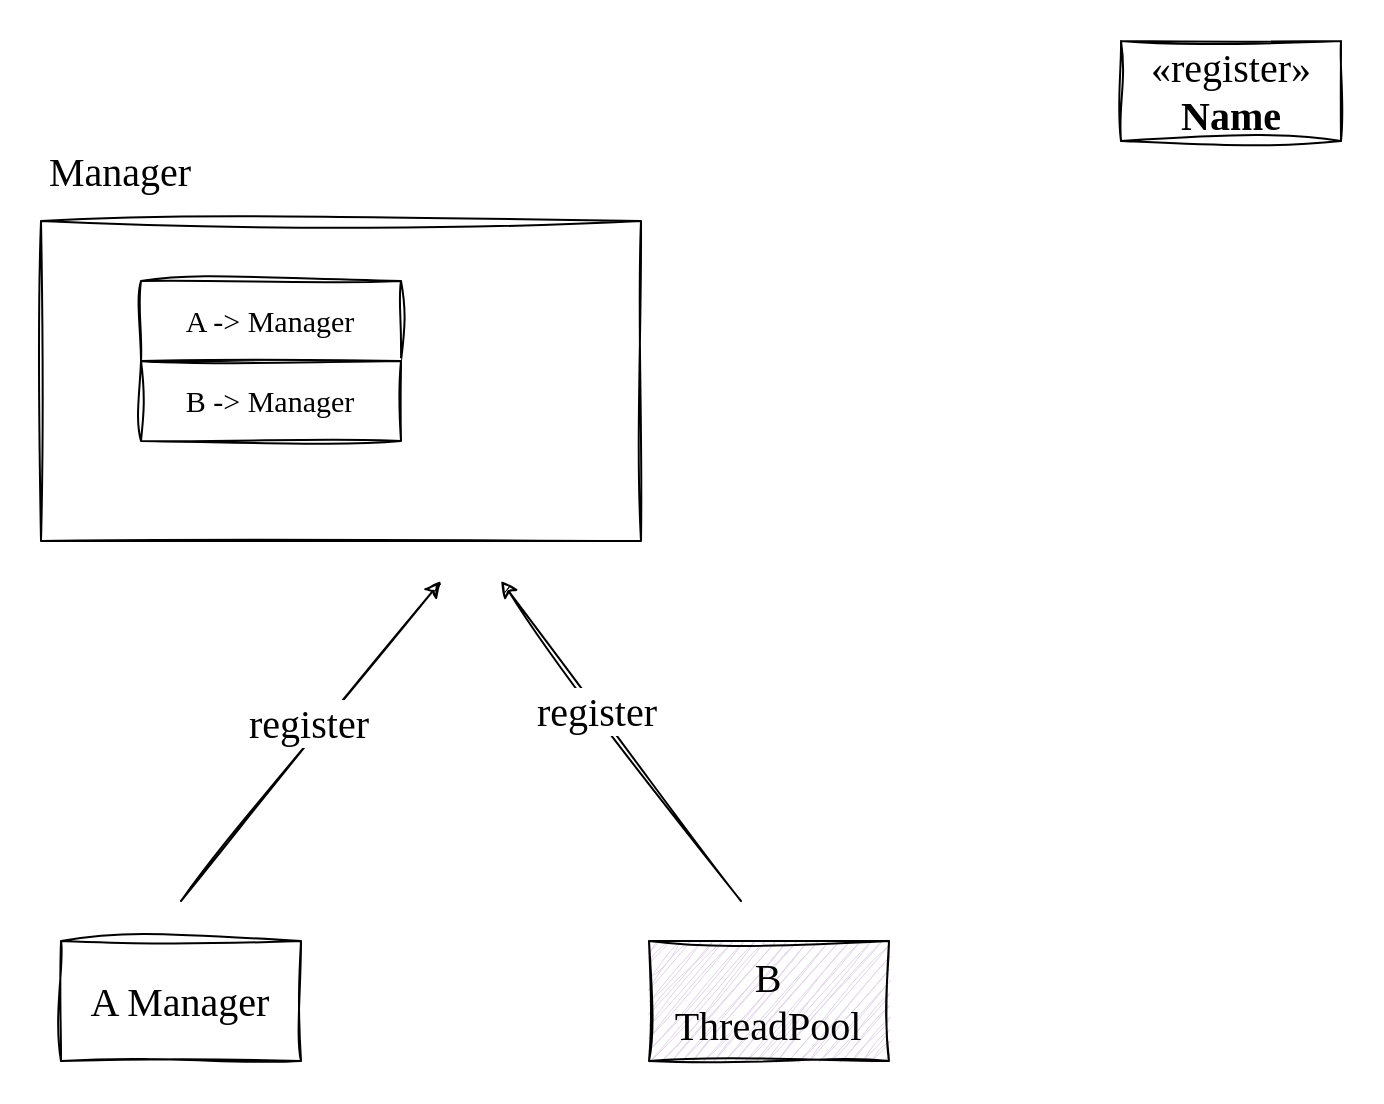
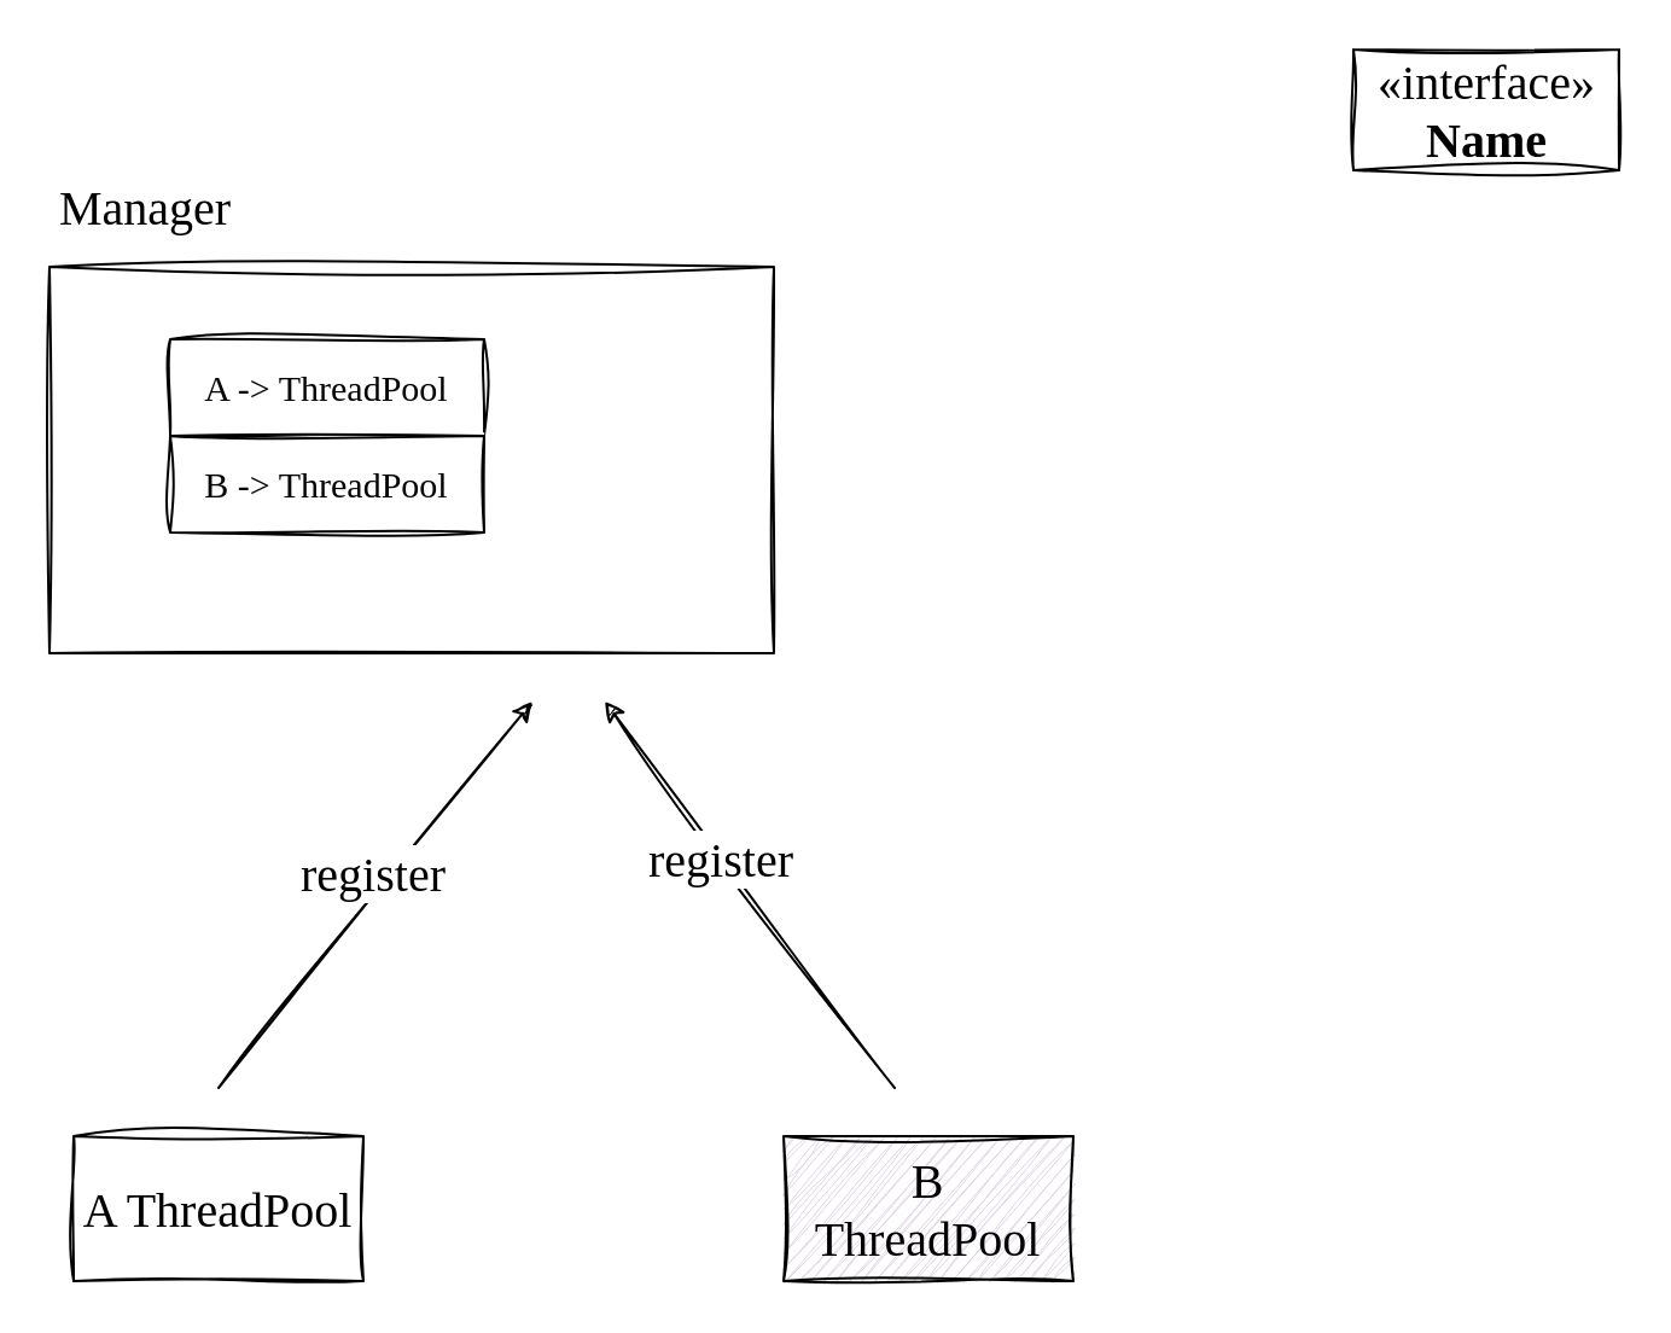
- <mxCell id="12" value="&amp;laquo;register&amp;raquo;&lt;br&gt;&lt;b&gt;Name&lt;/b&gt;" style="html=1;sketch=1;hachureGap=4;jiggle=2;curveFitting=1;fontFamily=Architects Daughter;fontSource=https%3A%2F%2Ffonts.googleapis.com%2Fcss%3Ffamily%3DArchitects%2BDaughter;fontSize=20;" parent="1" vertex="1"><mxGeometry x="560" y="20" width="110" height="50" as="geometry" /></mxCell>
+ <mxCell id="12" value="&amp;laquo;interface&amp;raquo;&lt;br&gt;&lt;b&gt;Name&lt;/b&gt;" style="html=1;sketch=1;hachureGap=4;jiggle=2;curveFitting=1;fontFamily=Architects Daughter;fontSource=https%3A%2F%2Ffonts.googleapis.com%2Fcss%3Ffamily%3DArchitects%2BDaughter;fontSize=20;" parent="1" vertex="1"><mxGeometry x="560" y="20" width="110" height="50" as="geometry" /></mxCell>
- <mxCell id="9" value="A -&amp;gt; Manager&lt;br style=&quot;font-size: 15px;&quot;&gt;" style="rounded=0;whiteSpace=wrap;html=1;sketch=1;hachureGap=4;jiggle=2;curveFitting=1;fontFamily=Architects Daughter;fontSource=https%3A%2F%2Ffonts.googleapis.com%2Fcss%3Ffamily%3DArchitects%2BDaughter;fontSize=15;" parent="1" vertex="1"><mxGeometry x="70" y="140" width="130" height="40" as="geometry" /></mxCell>
+ <mxCell id="9" value="A -&amp;gt; ThreadPool&lt;br style=&quot;font-size: 15px;&quot;&gt;" style="rounded=0;whiteSpace=wrap;html=1;sketch=1;hachureGap=4;jiggle=2;curveFitting=1;fontFamily=Architects Daughter;fontSource=https%3A%2F%2Ffonts.googleapis.com%2Fcss%3Ffamily%3DArchitects%2BDaughter;fontSize=15;" parent="1" vertex="1"><mxGeometry x="70" y="140" width="130" height="40" as="geometry" /></mxCell>
- <mxCell id="10" value="B -&amp;gt; Manager" style="rounded=0;whiteSpace=wrap;html=1;sketch=1;hachureGap=4;jiggle=2;curveFitting=1;fontFamily=Architects Daughter;fontSource=https%3A%2F%2Ffonts.googleapis.com%2Fcss%3Ffamily%3DArchitects%2BDaughter;fontSize=15;" parent="1" vertex="1"><mxGeometry x="70" y="180" width="130" height="40" as="geometry" /></mxCell>
+ <mxCell id="10" value="B -&amp;gt; ThreadPool" style="rounded=0;whiteSpace=wrap;html=1;sketch=1;hachureGap=4;jiggle=2;curveFitting=1;fontFamily=Architects Daughter;fontSource=https%3A%2F%2Ffonts.googleapis.com%2Fcss%3Ffamily%3DArchitects%2BDaughter;fontSize=15;" parent="1" vertex="1"><mxGeometry x="70" y="180" width="130" height="40" as="geometry" /></mxCell>
- <mxCell id="2" value="A Manager" style="rounded=0;whiteSpace=wrap;html=1;sketch=1;hachureGap=4;jiggle=2;curveFitting=1;fontFamily=Architects Daughter;fontSource=https%3A%2F%2Ffonts.googleapis.com%2Fcss%3Ffamily%3DArchitects%2BDaughter;fontSize=20;" parent="1" vertex="1"><mxGeometry x="30" y="470" width="120" height="60" as="geometry" /></mxCell>
+ <mxCell id="2" value="A ThreadPool" style="rounded=0;whiteSpace=wrap;html=1;sketch=1;hachureGap=4;jiggle=2;curveFitting=1;fontFamily=Architects Daughter;fontSource=https%3A%2F%2Ffonts.googleapis.com%2Fcss%3Ffamily%3DArchitects%2BDaughter;fontSize=20;" parent="1" vertex="1"><mxGeometry x="30" y="470" width="120" height="60" as="geometry" /></mxCell>
